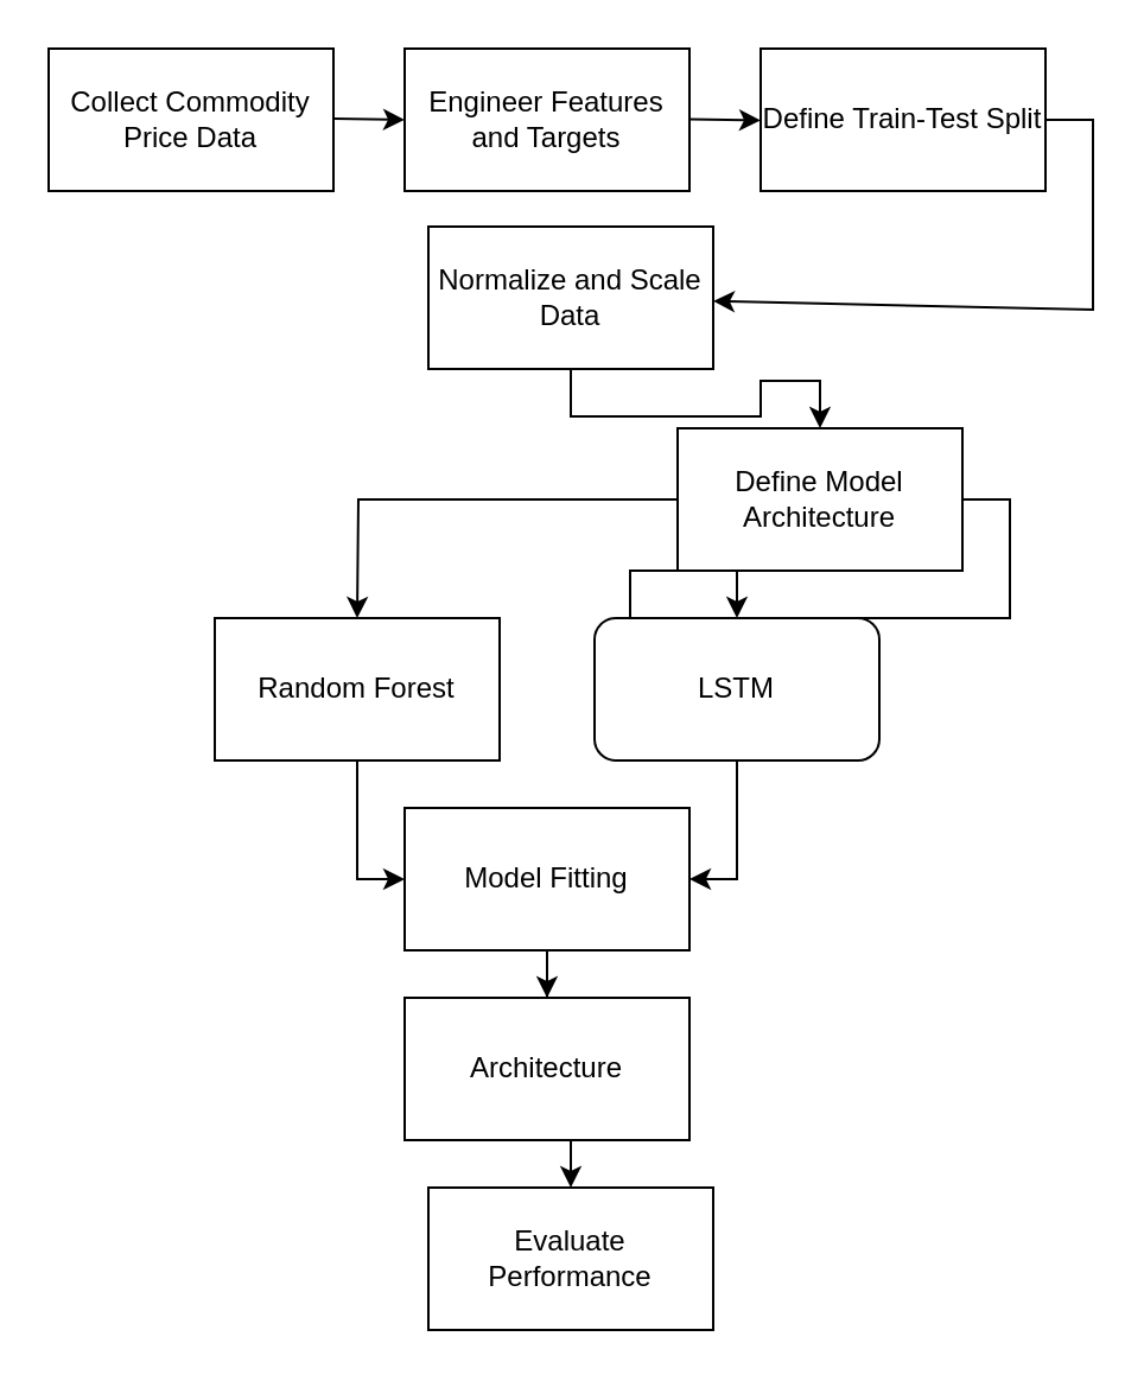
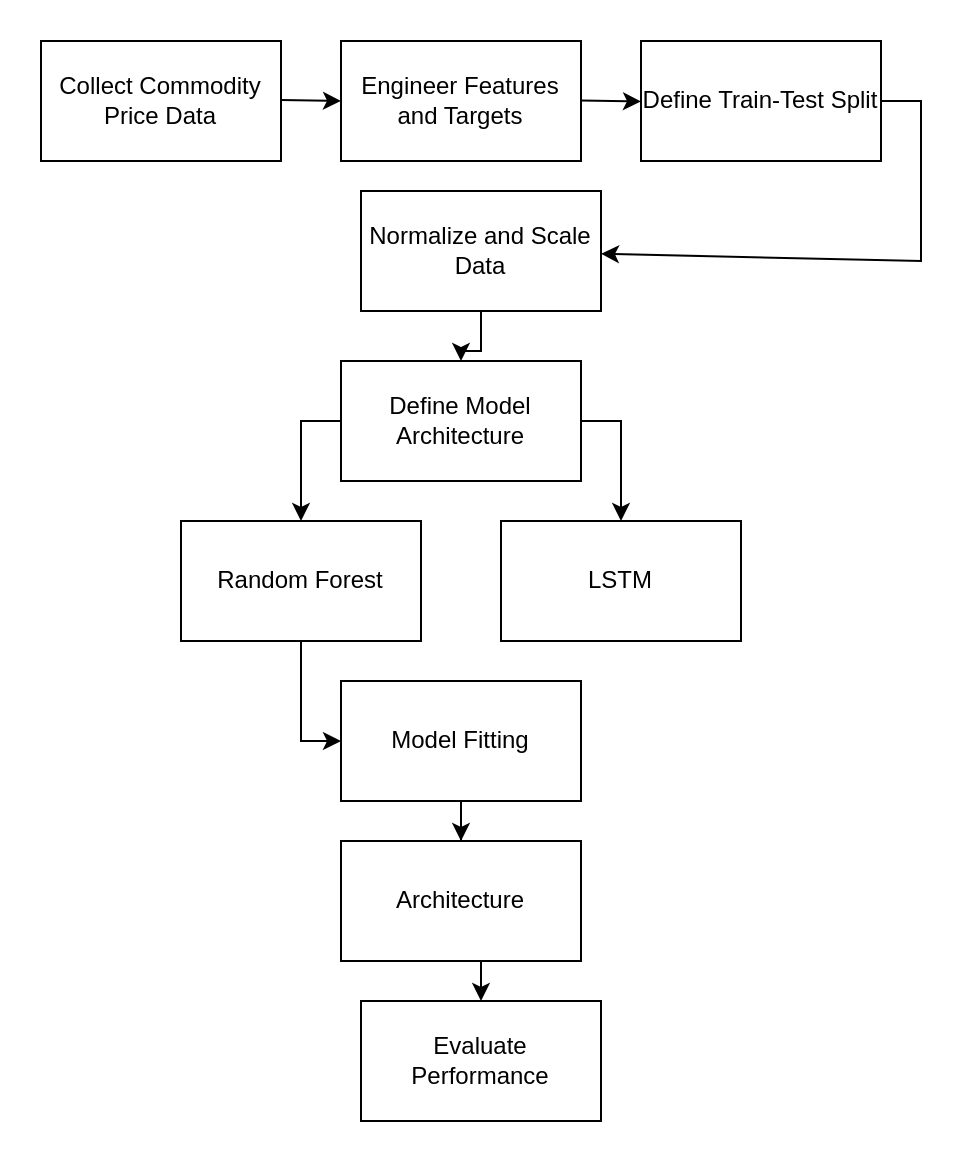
- <mxCell id="11" value="Define Model Architecture" style="rounded=0;whiteSpace=wrap;html=1;" vertex="1" parent="1"><mxGeometry x="285" y="180" width="120" height="60" as="geometry" /></mxCell>
+ <mxCell id="11" value="Define Model Architecture" style="rounded=0;whiteSpace=wrap;html=1;" vertex="1" parent="1"><mxGeometry x="170" y="180" width="120" height="60" as="geometry" /></mxCell>
- <mxCell id="13" value="LSTM" style="whiteSpace=wrap;html=1;rounded=1;" vertex="1" parent="1"><mxGeometry x="250" y="260" width="120" height="60" as="geometry" /></mxCell>
+ <mxCell id="13" value="LSTM" style="rounded=0;whiteSpace=wrap;html=1;" vertex="1" parent="1"><mxGeometry x="250" y="260" width="120" height="60" as="geometry" /></mxCell>
- <mxCell id="12" style="edgeStyle=orthogonalEdgeStyle;rounded=0;orthogonalLoop=1;jettySize=auto;html=1;entryX=1;entryY=0.5;entryDx=0;entryDy=0;" edge="1" parent="1" source="13" target="18"><mxGeometry relative="1" as="geometry"><mxPoint x="310" y="370" as="targetPoint" /></mxGeometry></mxCell>
